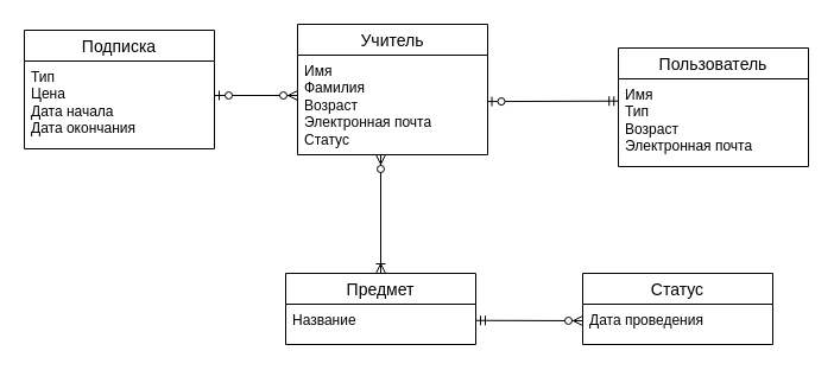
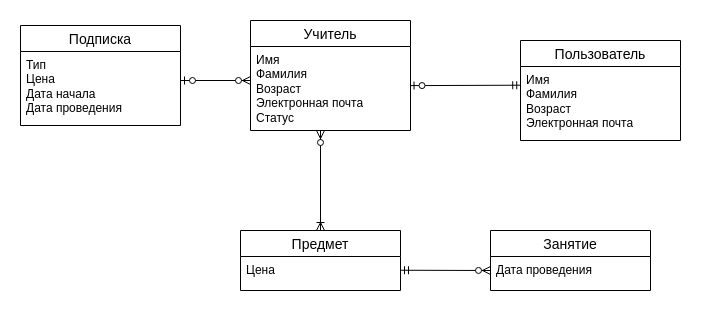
- <mxCell id="7" value="&lt;div&gt;Тип&lt;/div&gt;&lt;div&gt;Цена&lt;/div&gt;&lt;div&gt;Дата начала&lt;/div&gt;&lt;div&gt;Дата окончания&lt;/div&gt;" style="text;strokeColor=none;fillColor=none;spacingLeft=4;spacingRight=4;overflow=hidden;rotatable=0;points=[[0,0.5],[1,0.5]];portConstraint=eastwest;fontSize=12;whiteSpace=wrap;html=1;" vertex="1" parent="6"><mxGeometry y="26" width="160" height="74" as="geometry" /></mxCell>
+ <mxCell id="7" value="&lt;div&gt;Тип&lt;/div&gt;&lt;div&gt;Цена&lt;/div&gt;&lt;div&gt;Дата начала&lt;/div&gt;&lt;div&gt;Дата проведения&lt;/div&gt;" style="text;strokeColor=none;fillColor=none;spacingLeft=4;spacingRight=4;overflow=hidden;rotatable=0;points=[[0,0.5],[1,0.5]];portConstraint=eastwest;fontSize=12;whiteSpace=wrap;html=1;" vertex="1" parent="6"><mxGeometry y="26" width="160" height="74" as="geometry" /></mxCell>
- <mxCell id="13" value="Имя&lt;div&gt;Тип&lt;/div&gt;&lt;div&gt;Возраст&lt;/div&gt;&lt;div&gt;Электронная почта&lt;/div&gt;" style="text;strokeColor=none;fillColor=none;spacingLeft=4;spacingRight=4;overflow=hidden;rotatable=0;points=[[0,0.5],[1,0.5]];portConstraint=eastwest;fontSize=12;whiteSpace=wrap;html=1;" vertex="1" parent="12"><mxGeometry y="26" width="160" height="74" as="geometry" /></mxCell>
+ <mxCell id="13" value="Имя&lt;div&gt;Фамилия&lt;/div&gt;&lt;div&gt;Возраст&lt;/div&gt;&lt;div&gt;Электронная почта&lt;/div&gt;" style="text;strokeColor=none;fillColor=none;spacingLeft=4;spacingRight=4;overflow=hidden;rotatable=0;points=[[0,0.5],[1,0.5]];portConstraint=eastwest;fontSize=12;whiteSpace=wrap;html=1;" vertex="1" parent="12"><mxGeometry y="26" width="160" height="74" as="geometry" /></mxCell>
- <mxCell id="14" value="Статус" style="swimlane;fontStyle=0;childLayout=stackLayout;horizontal=1;startSize=26;horizontalStack=0;resizeParent=1;resizeParentMax=0;resizeLast=0;collapsible=1;marginBottom=0;align=center;fontSize=14;" vertex="1" parent="1"><mxGeometry x="490" y="230" width="160" height="60" as="geometry" /></mxCell>
+ <mxCell id="14" value="Занятие" style="swimlane;fontStyle=0;childLayout=stackLayout;horizontal=1;startSize=26;horizontalStack=0;resizeParent=1;resizeParentMax=0;resizeLast=0;collapsible=1;marginBottom=0;align=center;fontSize=14;" vertex="1" parent="1"><mxGeometry x="490" y="230" width="160" height="60" as="geometry" /></mxCell>
- <mxCell id="9" value="&lt;div&gt;Название&lt;/div&gt;" style="text;strokeColor=none;fillColor=none;spacingLeft=4;spacingRight=4;overflow=hidden;rotatable=0;points=[[0,0.5],[1,0.5]];portConstraint=eastwest;fontSize=12;whiteSpace=wrap;html=1;" vertex="1" parent="8"><mxGeometry y="26" width="160" height="34" as="geometry" /></mxCell>
+ <mxCell id="9" value="&lt;div&gt;Цена&lt;/div&gt;" style="text;strokeColor=none;fillColor=none;spacingLeft=4;spacingRight=4;overflow=hidden;rotatable=0;points=[[0,0.5],[1,0.5]];portConstraint=eastwest;fontSize=12;whiteSpace=wrap;html=1;" vertex="1" parent="8"><mxGeometry y="26" width="160" height="34" as="geometry" /></mxCell>
